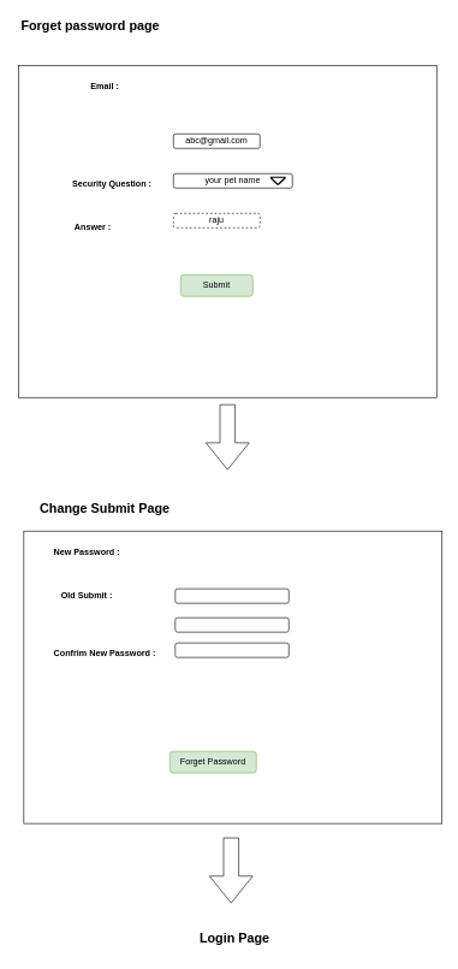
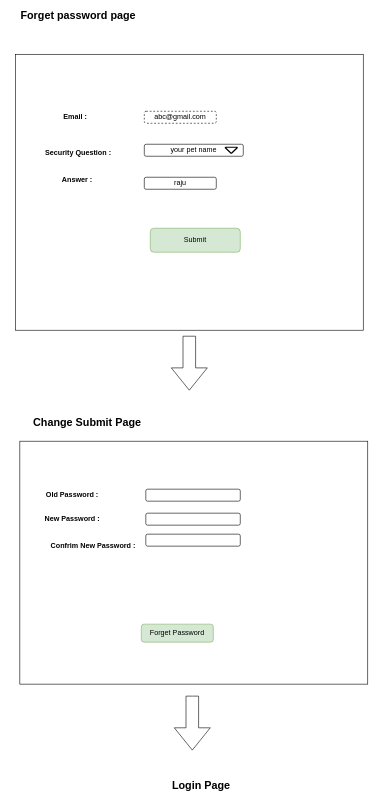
- <mxCell id="2" value="&lt;b&gt;&lt;font style=&quot;font-size: 18px;&quot;&gt;Forget password page&lt;/font&gt;&lt;/b&gt;" style="text;strokeColor=none;align=center;fillColor=none;html=1;verticalAlign=middle;whiteSpace=wrap;rounded=0;" parent="1" vertex="1"><mxGeometry x="20" y="20" width="210" height="30" as="geometry" /></mxCell>
+ <mxCell id="2" value="&lt;b&gt;&lt;font style=&quot;font-size: 18px;&quot;&gt;Forget password page&lt;/font&gt;&lt;/b&gt;" style="text;strokeColor=none;align=center;fillColor=none;html=1;verticalAlign=middle;whiteSpace=wrap;rounded=0;" parent="1" vertex="1"><mxGeometry x="25" y="10" width="210" height="30" as="geometry" /></mxCell>
- <mxCell id="4" value="&lt;b&gt;Email :&lt;/b&gt;" style="text;strokeColor=none;align=center;fillColor=none;html=1;verticalAlign=middle;whiteSpace=wrap;rounded=0;" parent="1" vertex="1"><mxGeometry x="115" y="105" width="60" height="30" as="geometry" /></mxCell>
+ <mxCell id="4" value="&lt;b&gt;Email :&lt;/b&gt;" style="text;strokeColor=none;align=center;fillColor=none;html=1;verticalAlign=middle;whiteSpace=wrap;rounded=0;" parent="1" vertex="1"><mxGeometry x="95" y="180" width="60" height="30" as="geometry" /></mxCell>
- <mxCell id="7" value="abc@gmail.com" style="rounded=1;whiteSpace=wrap;html=1;" parent="1" vertex="1"><mxGeometry x="240" y="185" width="120" height="20" as="geometry" /></mxCell>
+ <mxCell id="7" value="abc@gmail.com" style="rounded=1;whiteSpace=wrap;html=1;dashed=1;" parent="1" vertex="1"><mxGeometry x="240" y="185" width="120" height="20" as="geometry" /></mxCell>
- <mxCell id="5" value="&lt;b&gt;Security Question :&lt;/b&gt;" style="text;strokeColor=none;align=center;fillColor=none;html=1;verticalAlign=middle;whiteSpace=wrap;rounded=0;" parent="1" vertex="1"><mxGeometry x="95" y="240" width="120" height="30" as="geometry" /></mxCell>
+ <mxCell id="5" value="&lt;b&gt;Security Question :&lt;/b&gt;" style="text;strokeColor=none;align=center;fillColor=none;html=1;verticalAlign=middle;whiteSpace=wrap;rounded=0;" parent="1" vertex="1"><mxGeometry x="70" y="240" width="120" height="30" as="geometry" /></mxCell>
- <mxCell id="9" value="raju" style="rounded=1;whiteSpace=wrap;html=1;dashed=1;" parent="1" vertex="1"><mxGeometry x="240" y="295" width="120" height="20" as="geometry" /></mxCell>
+ <mxCell id="9" value="raju" style="rounded=1;whiteSpace=wrap;html=1;" parent="1" vertex="1"><mxGeometry x="240" y="295" width="120" height="20" as="geometry" /></mxCell>
- <mxCell id="6" value="&lt;b&gt;Answer :&amp;nbsp;&lt;/b&gt;" style="text;strokeColor=none;align=center;fillColor=none;html=1;verticalAlign=middle;whiteSpace=wrap;rounded=0;" parent="1" vertex="1"><mxGeometry x="95" y="300" width="70" height="30" as="geometry" /></mxCell>
+ <mxCell id="6" value="&lt;b&gt;Answer :&amp;nbsp;&lt;/b&gt;" style="text;strokeColor=none;align=center;fillColor=none;html=1;verticalAlign=middle;whiteSpace=wrap;rounded=0;" parent="1" vertex="1"><mxGeometry x="95" y="285" width="70" height="30" as="geometry" /></mxCell>
- <mxCell id="11" value="Submit" style="rounded=1;whiteSpace=wrap;html=1;fillColor=#d5e8d4;strokeColor=#82b366;" parent="1" vertex="1"><mxGeometry x="250" y="380" width="100" height="30" as="geometry" /></mxCell>
+ <mxCell id="11" value="Submit" style="rounded=1;whiteSpace=wrap;html=1;fillColor=#d5e8d4;strokeColor=#82b366;" parent="1" vertex="1"><mxGeometry x="250" y="380" width="150" height="40" as="geometry" /></mxCell>
- <mxCell id="20" value="&lt;b&gt;New Password :&lt;/b&gt;" style="text;strokeColor=none;align=center;fillColor=none;html=1;verticalAlign=middle;whiteSpace=wrap;rounded=0;" parent="1" vertex="1"><mxGeometry x="65" y="750" width="110" height="30" as="geometry" /></mxCell>
+ <mxCell id="20" value="&lt;b&gt;New Password :&lt;/b&gt;" style="text;strokeColor=none;align=center;fillColor=none;html=1;verticalAlign=middle;whiteSpace=wrap;rounded=0;" parent="1" vertex="1"><mxGeometry x="65" y="850" width="110" height="30" as="geometry" /></mxCell>
- <mxCell id="14" value="&lt;b&gt;Old Submit :&lt;/b&gt;" style="text;strokeColor=none;align=center;fillColor=none;html=1;verticalAlign=middle;whiteSpace=wrap;rounded=0;" parent="1" vertex="1"><mxGeometry x="60" y="810" width="120" height="30" as="geometry" /></mxCell>
+ <mxCell id="14" value="&lt;b&gt;Old Password :&lt;/b&gt;" style="text;strokeColor=none;align=center;fillColor=none;html=1;verticalAlign=middle;whiteSpace=wrap;rounded=0;" parent="1" vertex="1"><mxGeometry x="60" y="810" width="120" height="30" as="geometry" /></mxCell>
- <mxCell id="23" value="&lt;b&gt;Confrim New Password :&lt;/b&gt;" style="text;strokeColor=none;align=center;fillColor=none;html=1;verticalAlign=middle;whiteSpace=wrap;rounded=0;" parent="1" vertex="1"><mxGeometry x="70" y="890" width="150" height="30" as="geometry" /></mxCell>
+ <mxCell id="23" value="&lt;b&gt;Confrim New Password :&lt;/b&gt;" style="text;strokeColor=none;align=center;fillColor=none;html=1;verticalAlign=middle;whiteSpace=wrap;rounded=0;" parent="1" vertex="1"><mxGeometry x="80" y="895" width="150" height="30" as="geometry" /></mxCell>
- <mxCell id="15" value="&lt;b&gt;&lt;font style=&quot;font-size: 18px;&quot;&gt;Login Page&lt;/font&gt;&lt;/b&gt;" style="text;strokeColor=none;align=center;fillColor=none;html=1;verticalAlign=middle;whiteSpace=wrap;rounded=0;" parent="1" vertex="1"><mxGeometry x="250" y="1280" width="150" height="40" as="geometry" /></mxCell>
+ <mxCell id="15" value="&lt;b&gt;&lt;font style=&quot;font-size: 18px;&quot;&gt;Login Page&lt;/font&gt;&lt;/b&gt;" style="text;strokeColor=none;align=center;fillColor=none;html=1;verticalAlign=middle;whiteSpace=wrap;rounded=0;" parent="1" vertex="1"><mxGeometry x="260" y="1290" width="150" height="40" as="geometry" /></mxCell>
